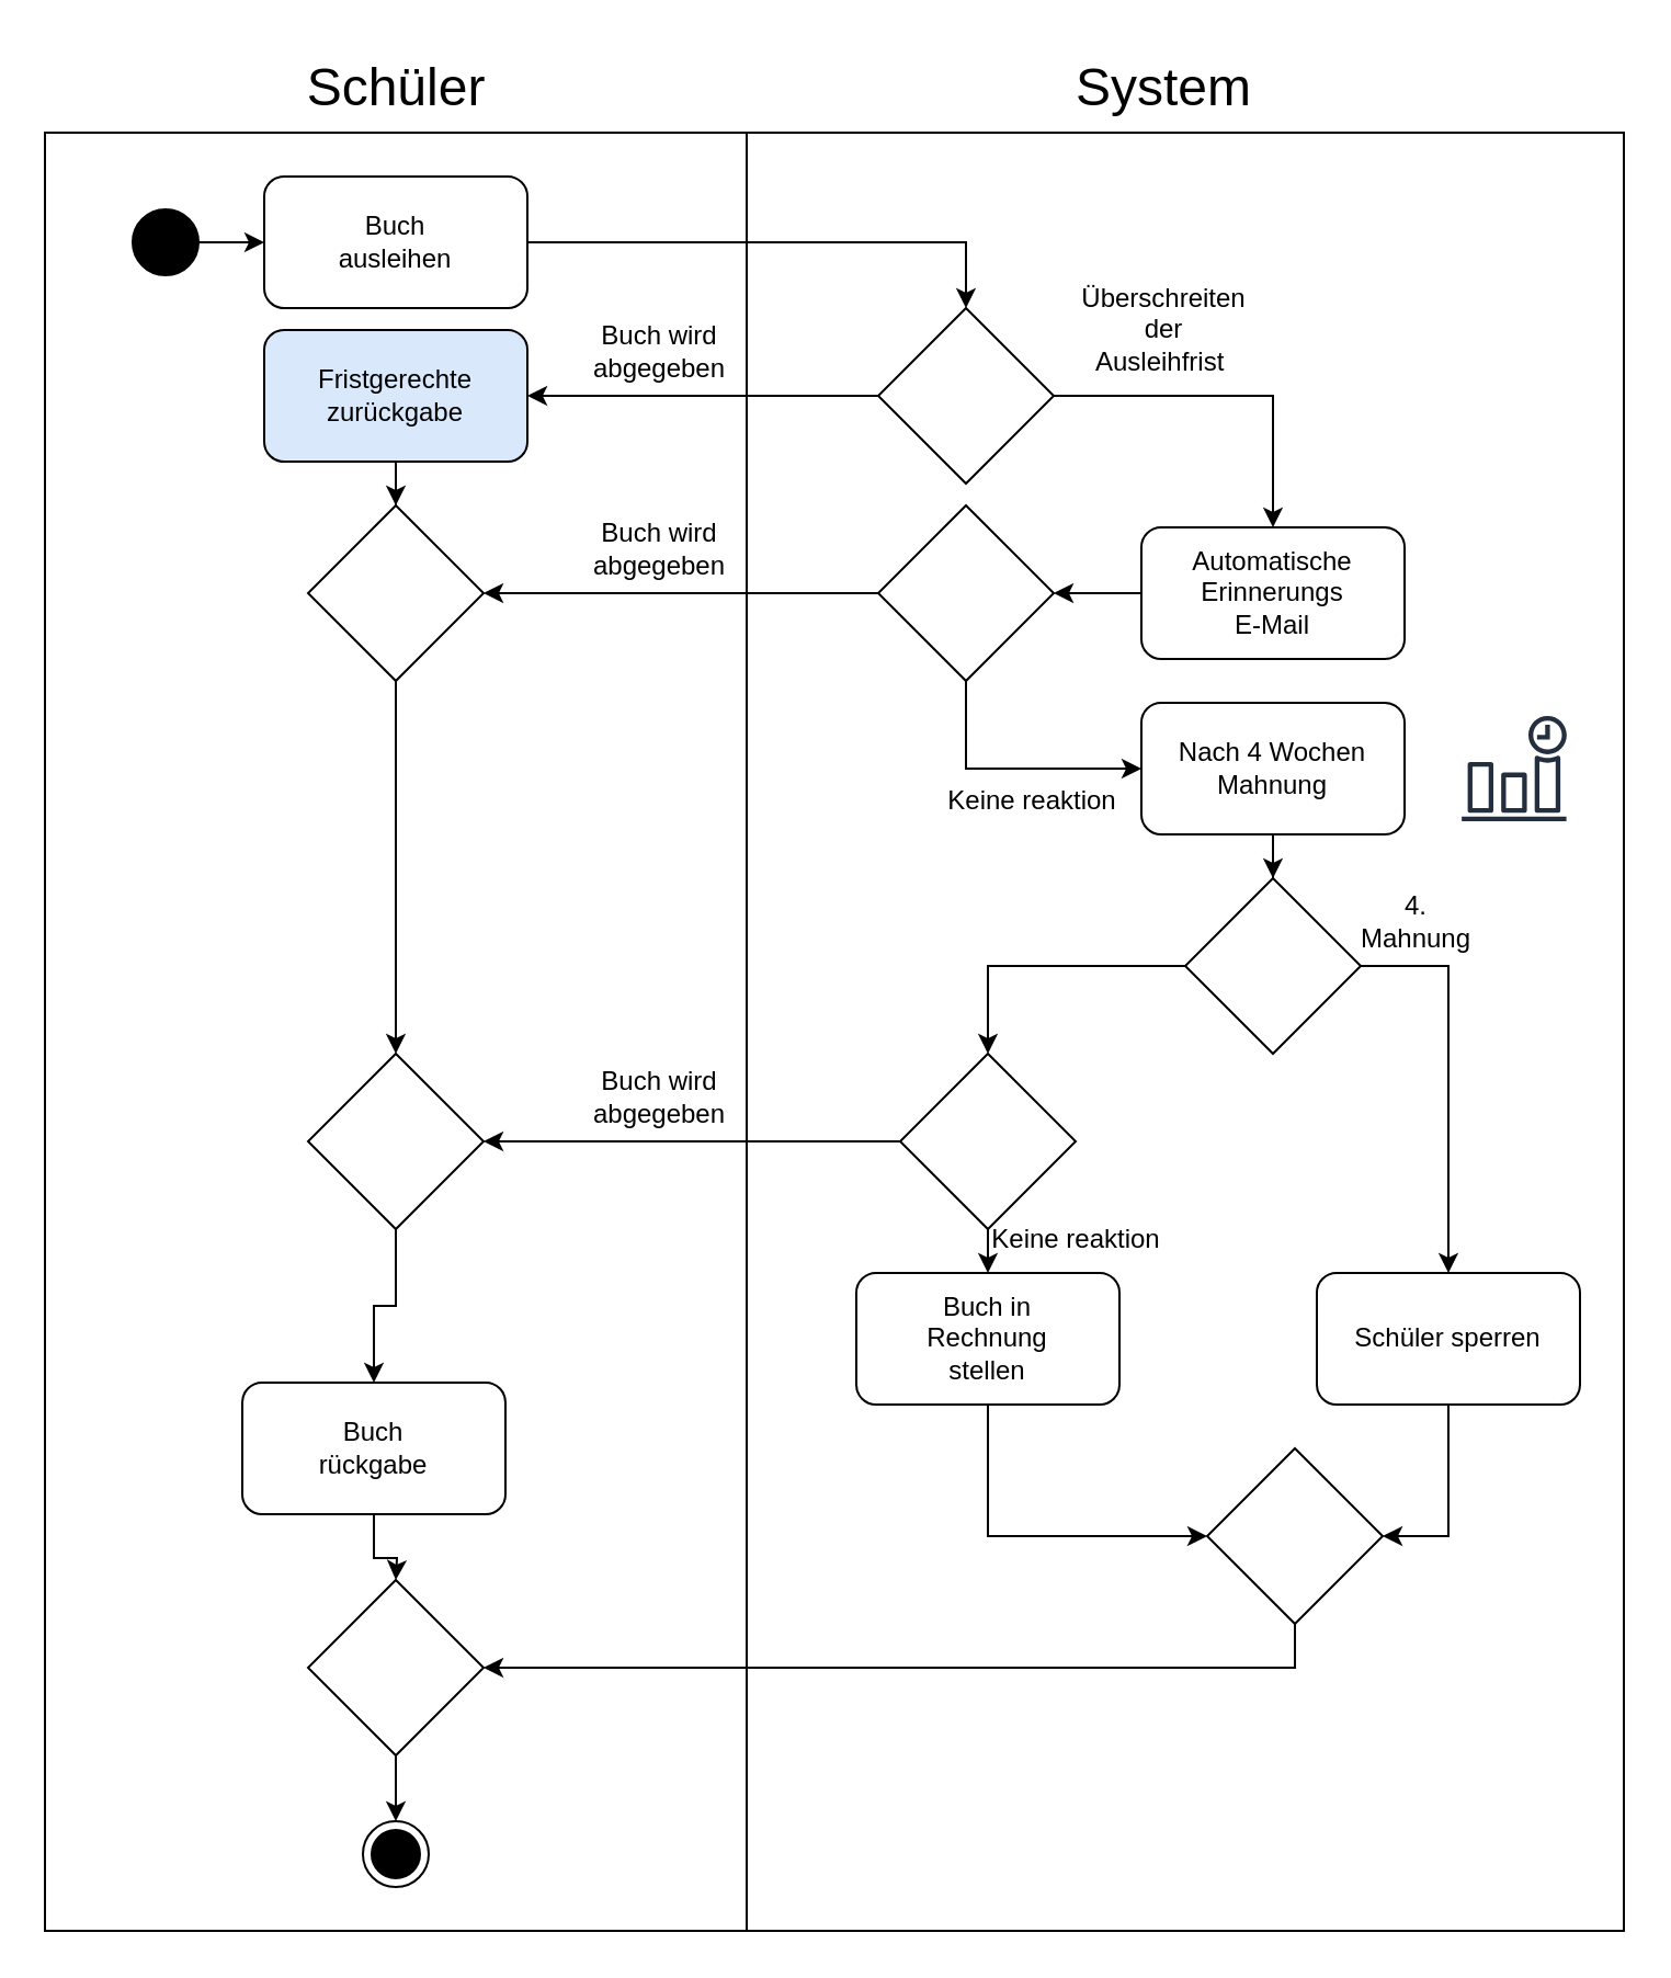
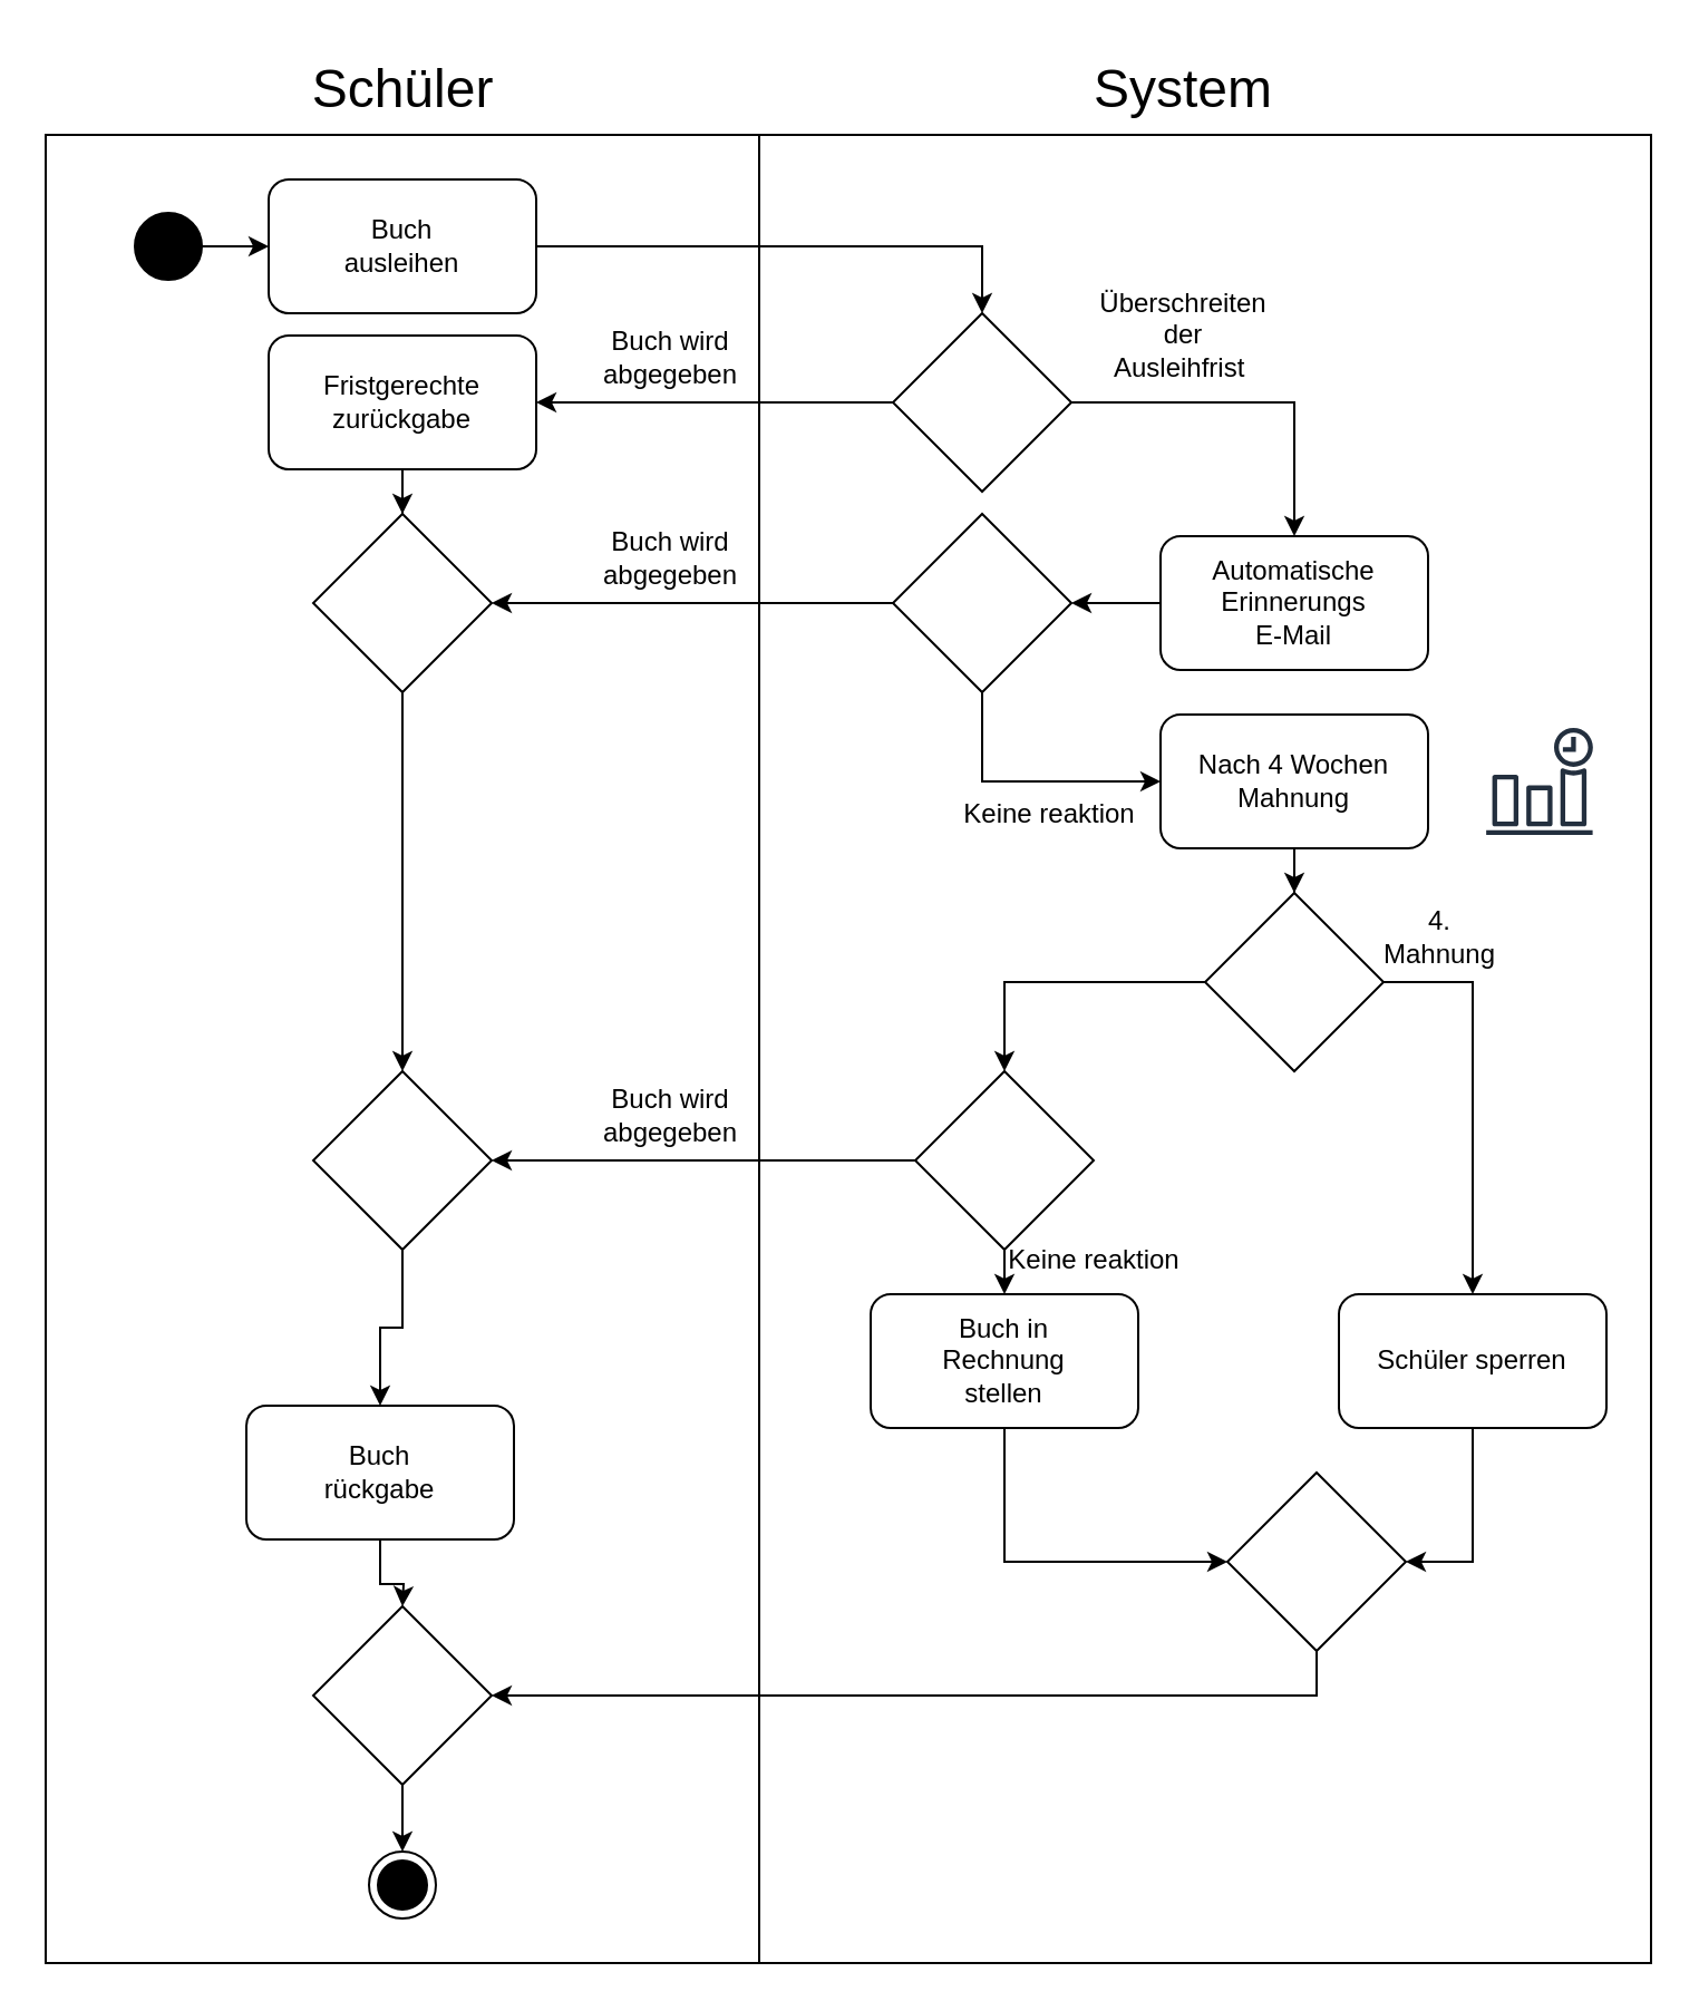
- <mxCell id="34" value="&lt;span style=&quot;background-color: transparent; color: light-dark(rgb(0, 0, 0), rgb(255, 255, 255));&quot;&gt;Fristgerechte&lt;/span&gt;&lt;div&gt;&lt;span style=&quot;background-color: transparent; color: light-dark(rgb(0, 0, 0), rgb(255, 255, 255));&quot;&gt;zurückgabe&lt;/span&gt;&lt;/div&gt;" style="rounded=1;whiteSpace=wrap;html=1;fillColor=#dae8fc;" vertex="1" parent="1"><mxGeometry x="120" y="150" width="120" height="60" as="geometry" /></mxCell>
+ <mxCell id="34" value="&lt;span style=&quot;background-color: transparent; color: light-dark(rgb(0, 0, 0), rgb(255, 255, 255));&quot;&gt;Fristgerechte&lt;/span&gt;&lt;div&gt;&lt;span style=&quot;background-color: transparent; color: light-dark(rgb(0, 0, 0), rgb(255, 255, 255));&quot;&gt;zurückgabe&lt;/span&gt;&lt;/div&gt;" style="rounded=1;whiteSpace=wrap;html=1;" vertex="1" parent="1"><mxGeometry x="120" y="150" width="120" height="60" as="geometry" /></mxCell>
